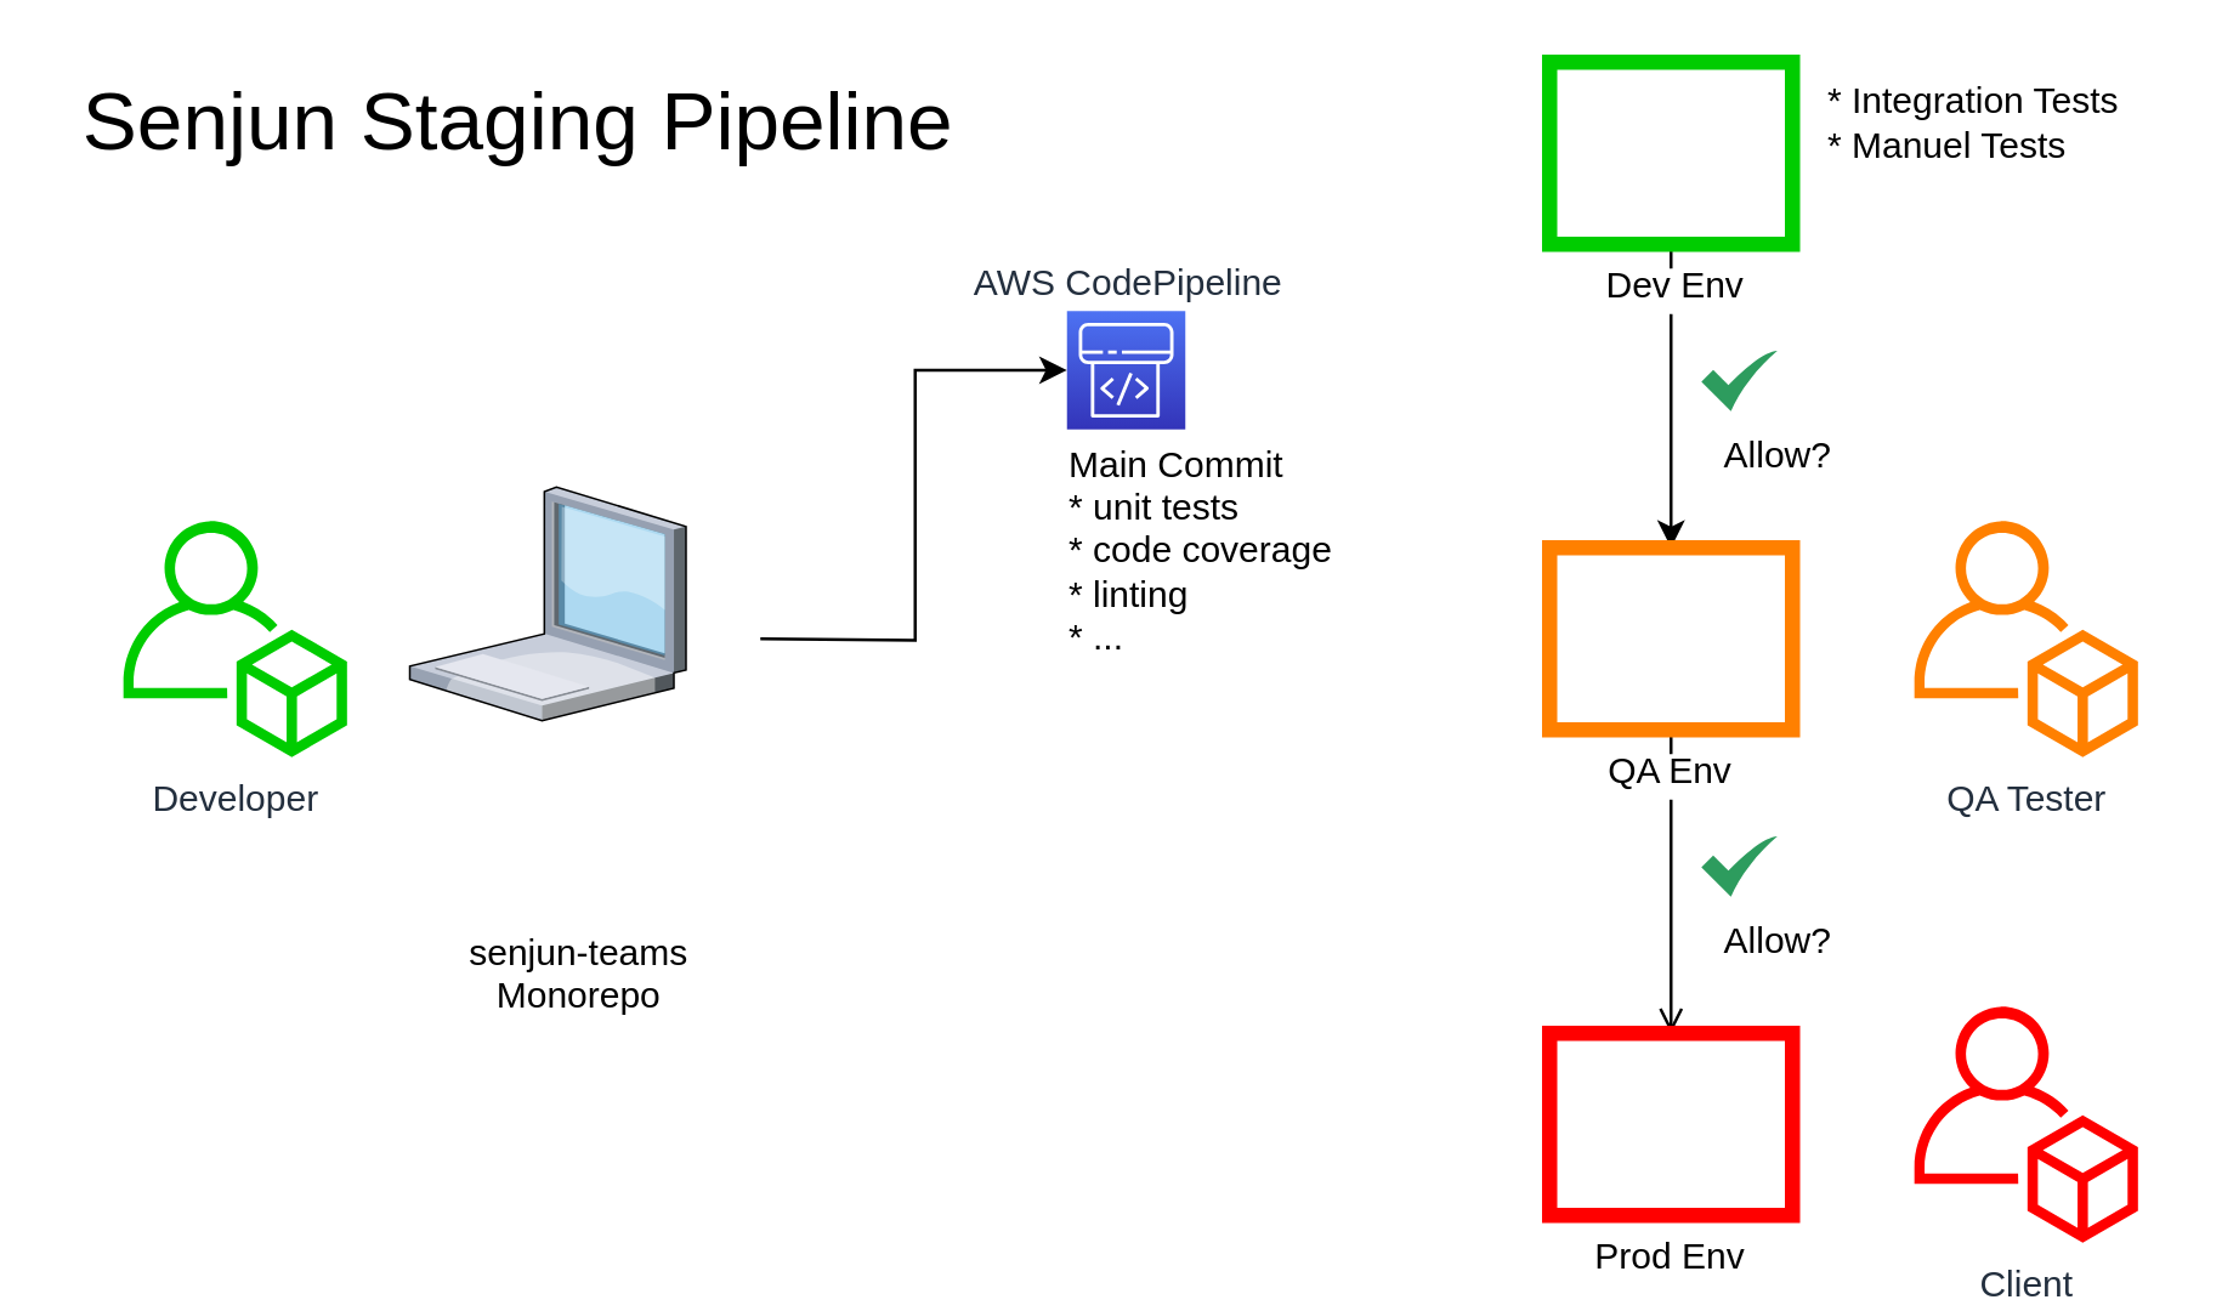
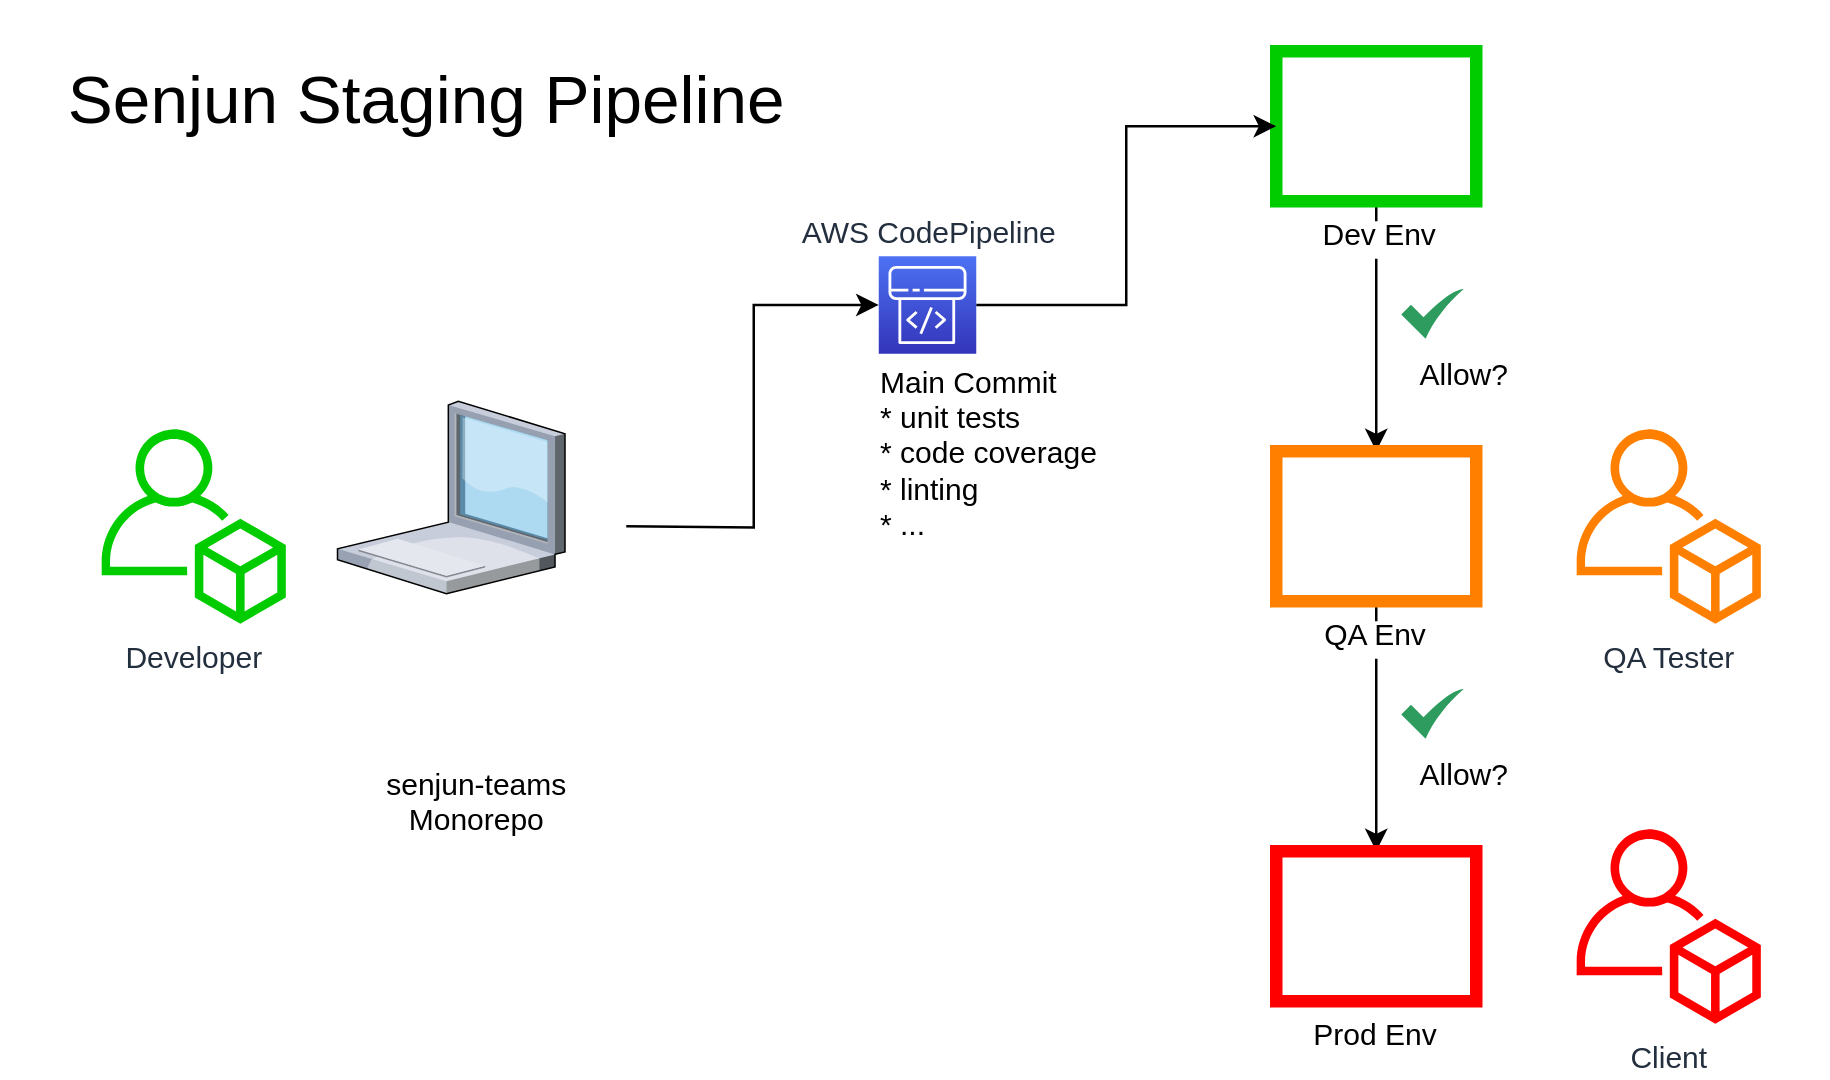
- <mxCell id="17" value="* Integration Tests&lt;br&gt;* Manuel Tests" style="text;html=1;align=left;verticalAlign=middle;resizable=0;points=[];autosize=1;" parent="1" vertex="1"><mxGeometry x="600" y="25" width="110" height="30" as="geometry" /></mxCell>
+ <mxCell id="8" style="edgeStyle=orthogonalEdgeStyle;rounded=0;orthogonalLoop=1;jettySize=auto;html=1;entryX=0;entryY=0.5;entryDx=0;entryDy=0;startArrow=none;startFill=0;exitX=1;exitY=0.5;exitDx=0;exitDy=0;exitPerimeter=0;" parent="1" source="25" target="4" edge="1"><mxGeometry relative="1" as="geometry"><mxPoint x="398" y="116" as="sourcePoint" /></mxGeometry></mxCell>
- <mxCell id="5" value="" style="edgeStyle=orthogonalEdgeStyle;rounded=0;orthogonalLoop=1;jettySize=auto;html=1;startArrow=none;startFill=0;endArrow=open;" parent="1" source="6" target="7" edge="1"><mxGeometry relative="1" as="geometry" /></mxCell>
+ <mxCell id="5" value="" style="edgeStyle=orthogonalEdgeStyle;rounded=0;orthogonalLoop=1;jettySize=auto;html=1;startArrow=none;startFill=0;" parent="1" source="6" target="7" edge="1"><mxGeometry relative="1" as="geometry" /></mxCell>
